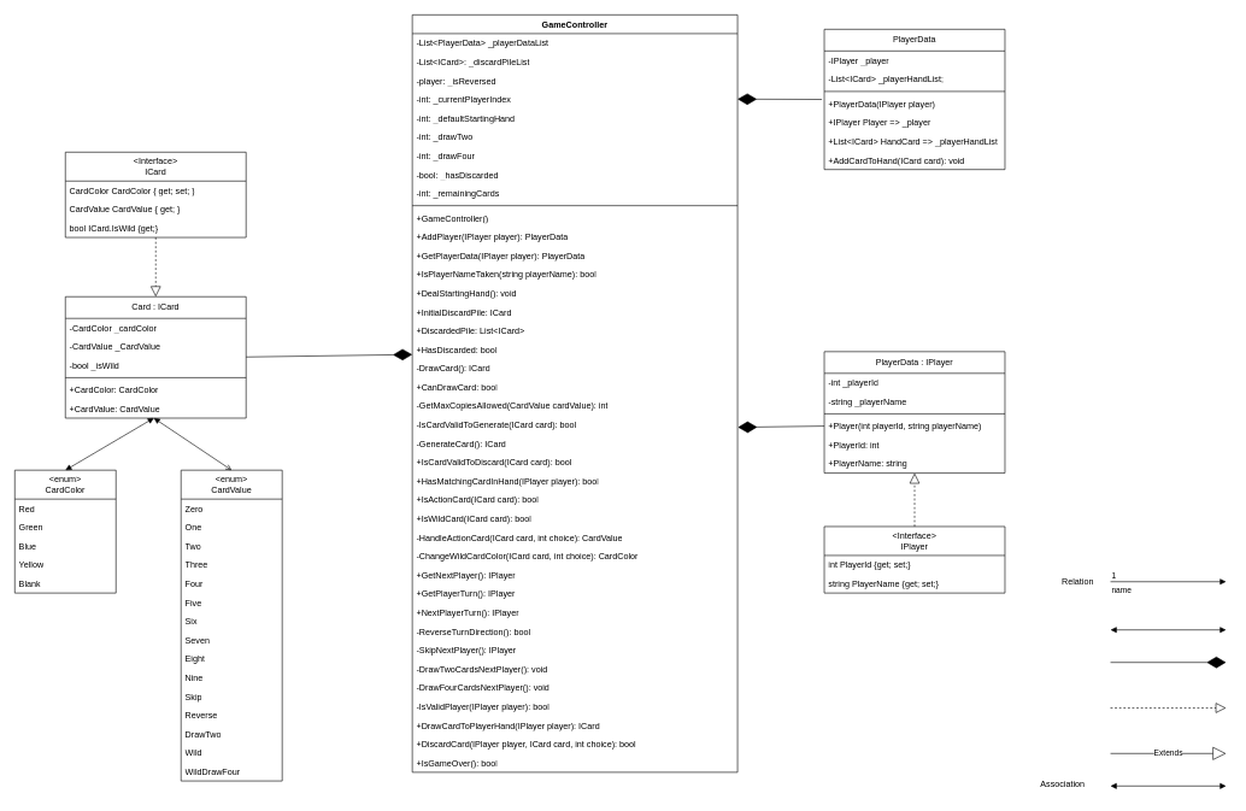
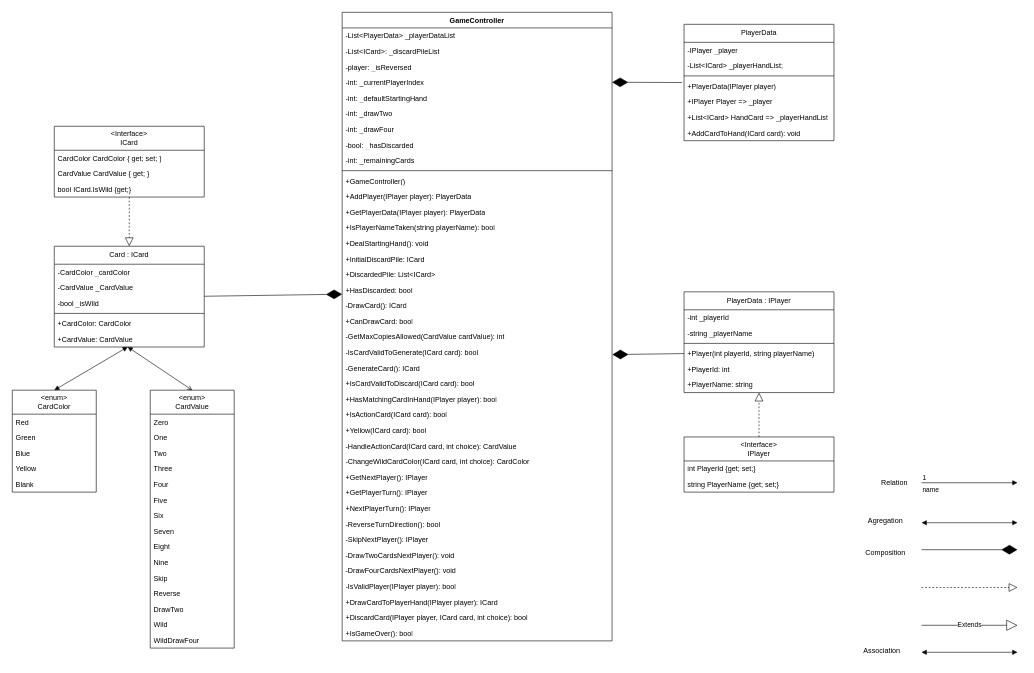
- <mxCell id="29" value="+IsWildCard(ICard card): bool" style="text;strokeColor=none;fillColor=none;align=left;verticalAlign=top;spacingLeft=4;spacingRight=4;overflow=hidden;rotatable=0;points=[[0,0.5],[1,0.5]];portConstraint=eastwest;whiteSpace=wrap;html=1;" parent="2" vertex="1"><mxGeometry y="684" width="450" height="26" as="geometry" /></mxCell>
+ <mxCell id="29" value="+Yellow(ICard card): bool" style="text;strokeColor=none;fillColor=none;align=left;verticalAlign=top;spacingLeft=4;spacingRight=4;overflow=hidden;rotatable=0;points=[[0,0.5],[1,0.5]];portConstraint=eastwest;whiteSpace=wrap;html=1;" parent="2" vertex="1"><mxGeometry y="684" width="450" height="26" as="geometry" /></mxCell>
+ <mxCell id="98" value="Agregation" style="text;html=1;strokeColor=none;fillColor=none;align=center;verticalAlign=middle;whiteSpace=wrap;rounded=0;" vertex="1" parent="1"><mxGeometry x="1446" y="853" width="60" height="30" as="geometry" /></mxCell>
+ <mxCell id="100" value="Composition" style="text;html=1;strokeColor=none;fillColor=none;align=center;verticalAlign=middle;whiteSpace=wrap;rounded=0;" vertex="1" parent="1"><mxGeometry x="1446" y="907" width="60" height="30" as="geometry" /></mxCell>
